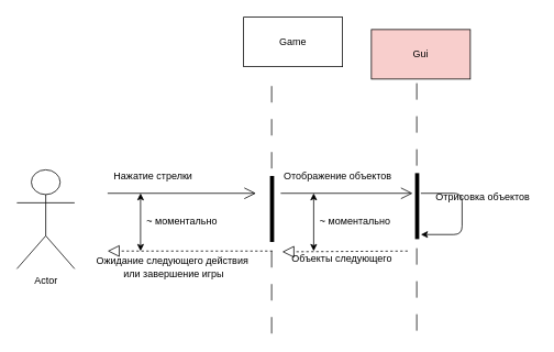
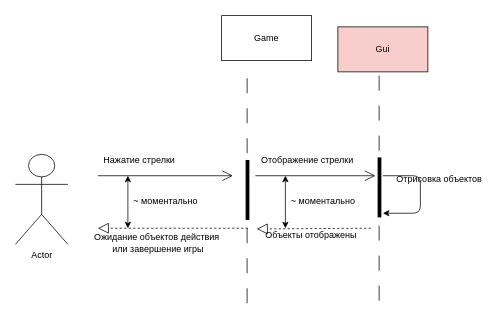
- <mxCell id="20" value="Отображение объектов" style="text;html=1;align=center;verticalAlign=middle;resizable=0;points=[];autosize=1;fontColor=#000000;" vertex="1" parent="1"><mxGeometry x="334" y="203.46" width="150" height="20" as="geometry" /></mxCell>
+ <mxCell id="20" value="Отображение стрелки" style="text;html=1;align=center;verticalAlign=middle;resizable=0;points=[];autosize=1;fontColor=#000000;" vertex="1" parent="1"><mxGeometry x="334" y="203.46" width="150" height="20" as="geometry" /></mxCell>
- <mxCell id="24" value="Объекты следующего" style="text;html=1;align=center;verticalAlign=middle;resizable=0;points=[];autosize=1;fontColor=#000000;" vertex="1" parent="1"><mxGeometry x="344" y="303.46" width="140" height="20" as="geometry" /></mxCell>
+ <mxCell id="24" value="Объекты отображены" style="text;html=1;align=center;verticalAlign=middle;resizable=0;points=[];autosize=1;fontColor=#000000;" vertex="1" parent="1"><mxGeometry x="344" y="303.46" width="140" height="20" as="geometry" /></mxCell>
- <mxCell id="12" value="Ожидание следующего действия&amp;nbsp;&lt;br&gt;или завершение игры" style="text;html=1;align=center;verticalAlign=middle;resizable=0;points=[];autosize=1;fontColor=#000000;" vertex="1" parent="1"><mxGeometry x="110" y="308.46" width="200" height="30" as="geometry" /></mxCell>
+ <mxCell id="12" value="Ожидание объектов действия&amp;nbsp;&lt;br&gt;или завершение игры" style="text;html=1;align=center;verticalAlign=middle;resizable=0;points=[];autosize=1;fontColor=#000000;" vertex="1" parent="1"><mxGeometry x="110" y="308.46" width="200" height="30" as="geometry" /></mxCell>
